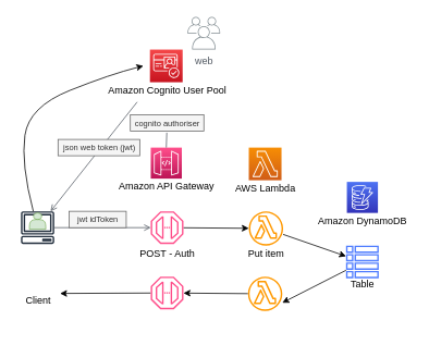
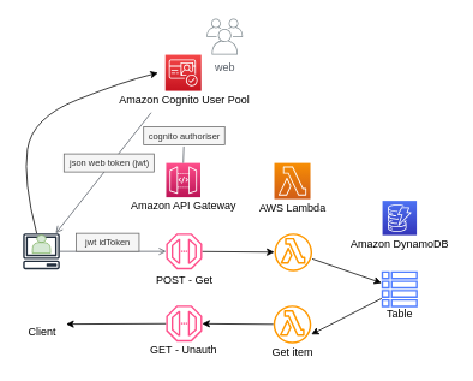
- <mxCell id="25" value="POST - Auth" style="text;html=1;resizable=0;autosize=1;align=center;verticalAlign=middle;points=[];fillColor=none;strokeColor=none;rounded=0;" vertex="1" parent="1"><mxGeometry x="164" y="300" width="80" height="20" as="geometry" /></mxCell>
+ <mxCell id="25" value="POST - Get" style="text;html=1;resizable=0;autosize=1;align=center;verticalAlign=middle;points=[];fillColor=none;strokeColor=none;rounded=0;" vertex="1" parent="1"><mxGeometry x="164" y="300" width="80" height="20" as="geometry" /></mxCell>
- <mxCell id="21" value="Put item" style="text;html=1;resizable=0;autosize=1;align=center;verticalAlign=middle;points=[];fillColor=none;strokeColor=none;rounded=0;" vertex="1" parent="1"><mxGeometry x="295" y="300" width="60" height="20" as="geometry" /></mxCell>
+ <mxCell id="26" value="GET - Unauth" style="text;html=1;resizable=0;autosize=1;align=center;verticalAlign=middle;points=[];fillColor=none;strokeColor=none;rounded=0;" vertex="1" parent="1"><mxGeometry x="158" y="378" width="90" height="20" as="geometry" /></mxCell>
+ <mxCell id="22" value="Get item" style="text;html=1;resizable=0;autosize=1;align=center;verticalAlign=middle;points=[];fillColor=none;strokeColor=none;rounded=0;" vertex="1" parent="1"><mxGeometry x="294" y="380" width="60" height="20" as="geometry" /></mxCell>
